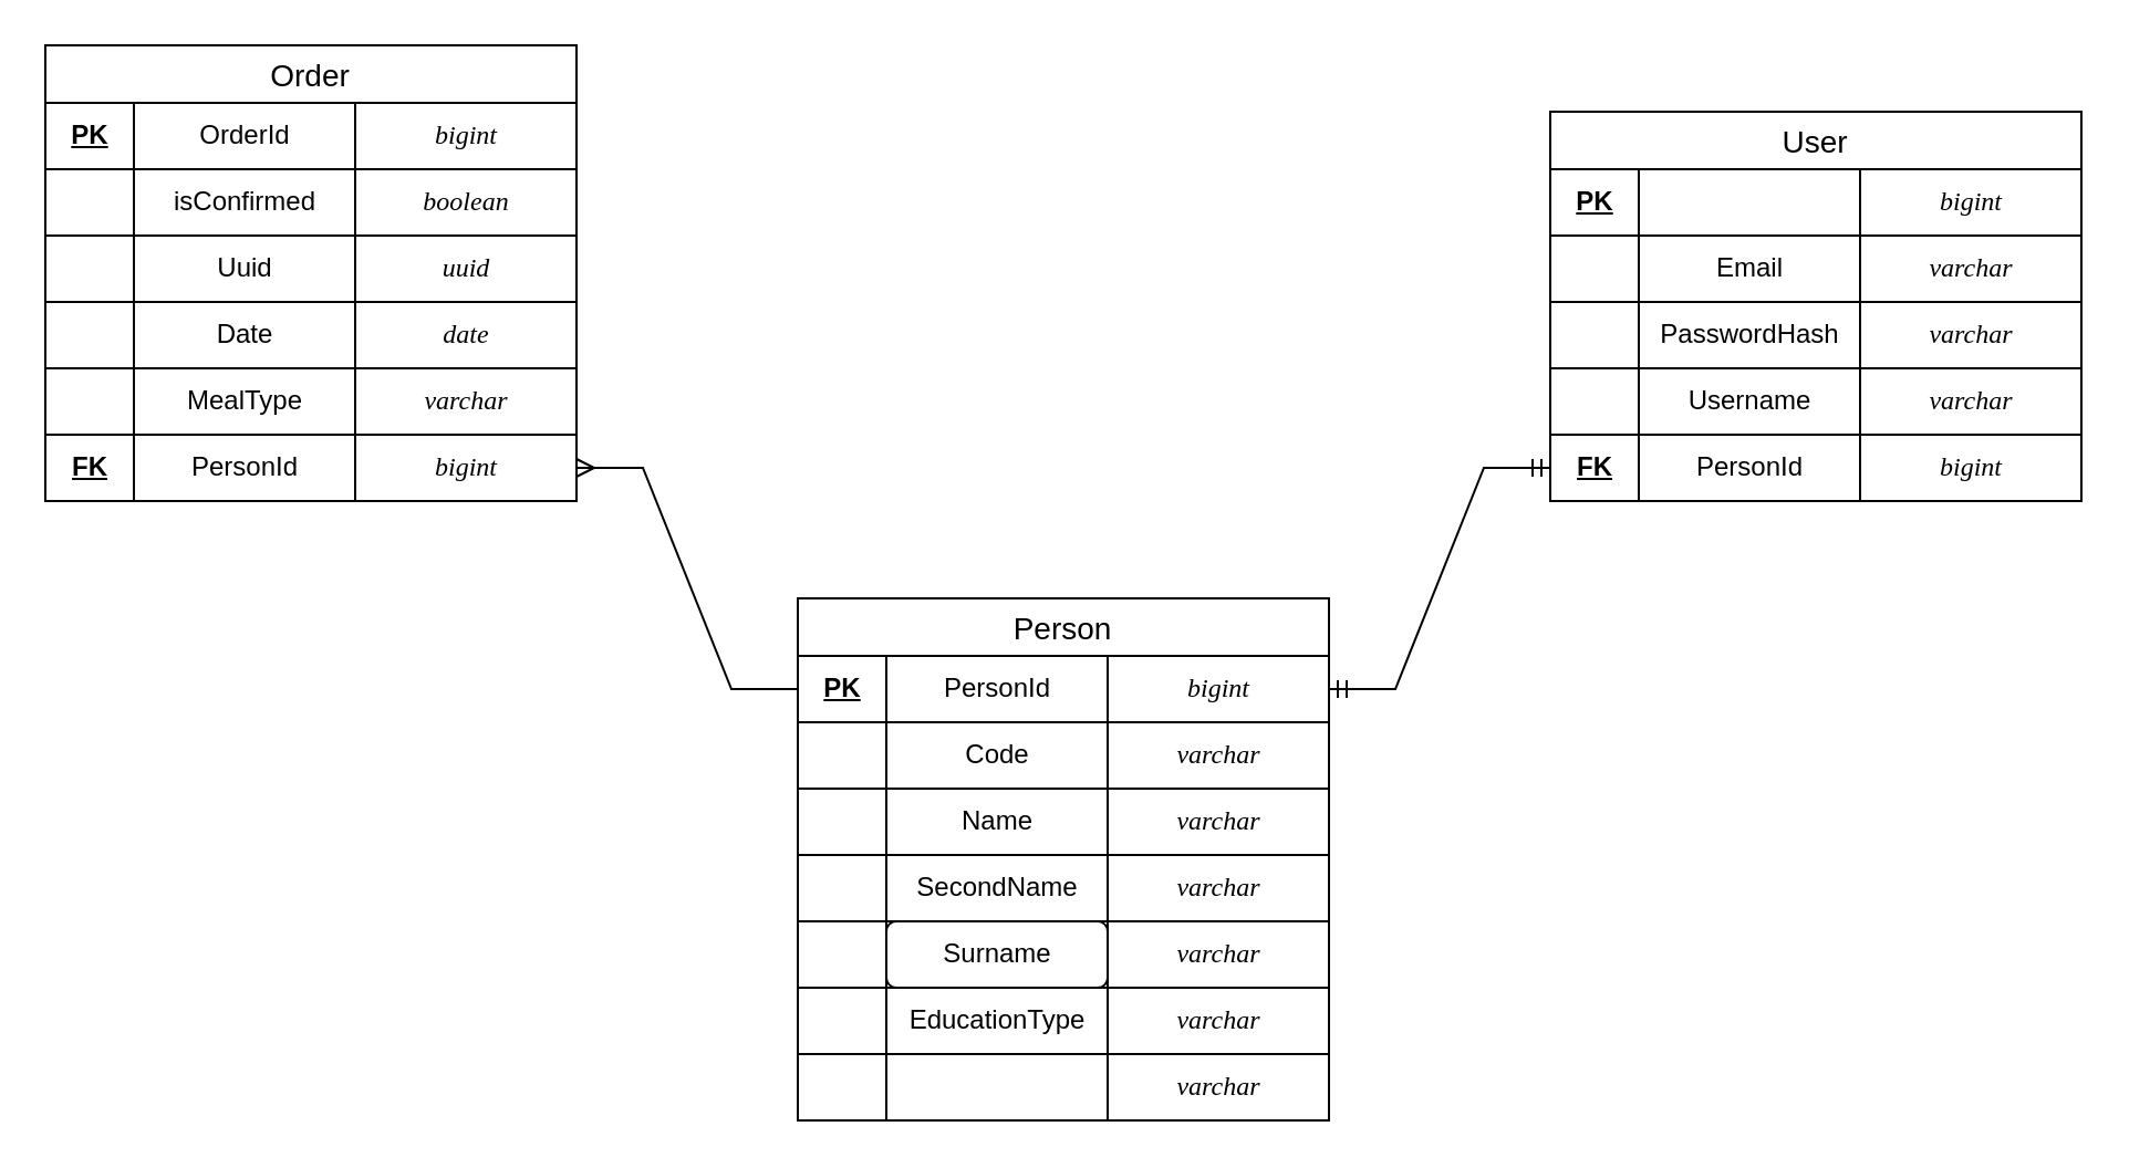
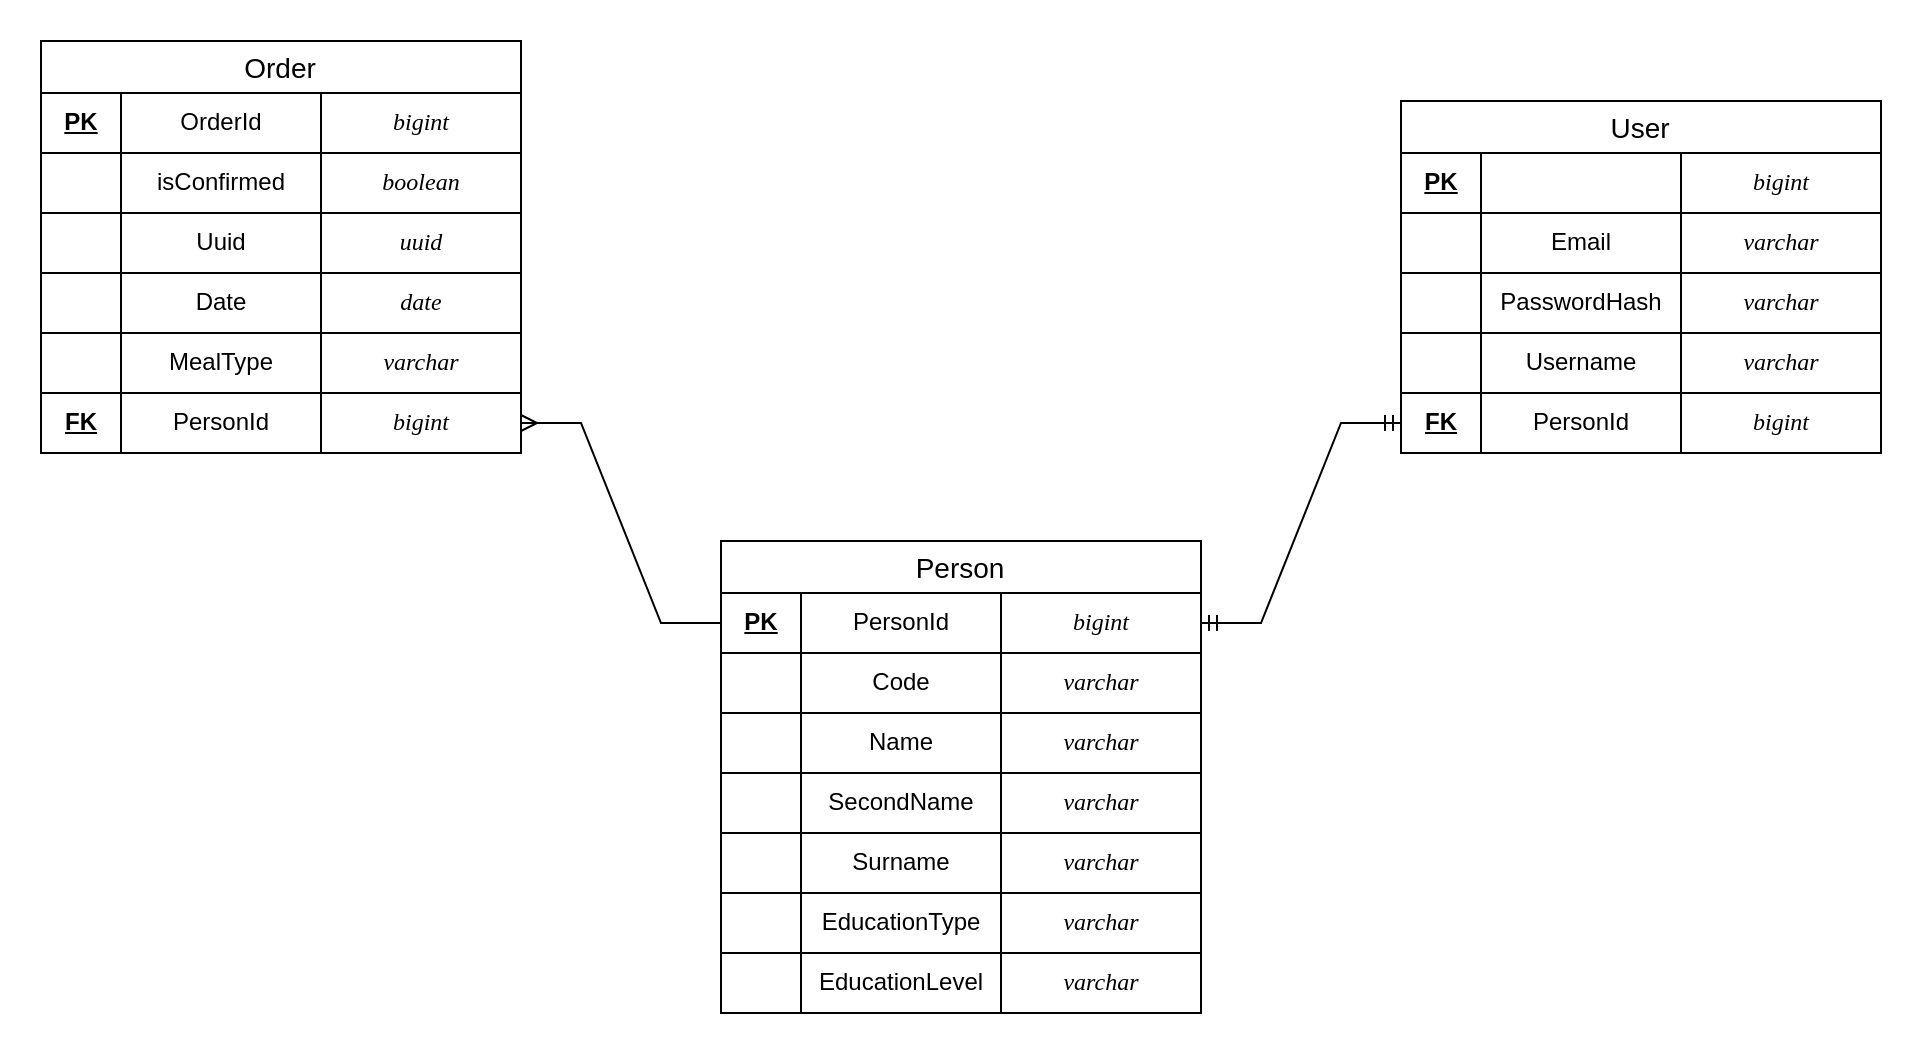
- <mxCell id="20" value="Surname" style="html=1;dashed=0;whitespace=wrap;fillColor=none;rounded=1;" vertex="1" parent="19"><mxGeometry x="40" width="100" height="30" as="geometry" /></mxCell>
+ <mxCell id="20" value="Surname" style="html=1;dashed=0;whitespace=wrap;fillColor=none;" vertex="1" parent="19"><mxGeometry x="40" width="100" height="30" as="geometry" /></mxCell>
+ <mxCell id="28" value="EducationLevel" style="html=1;dashed=0;whitespace=wrap;fillColor=none;" vertex="1" parent="27"><mxGeometry x="40" width="100" height="30" as="geometry" /></mxCell>
